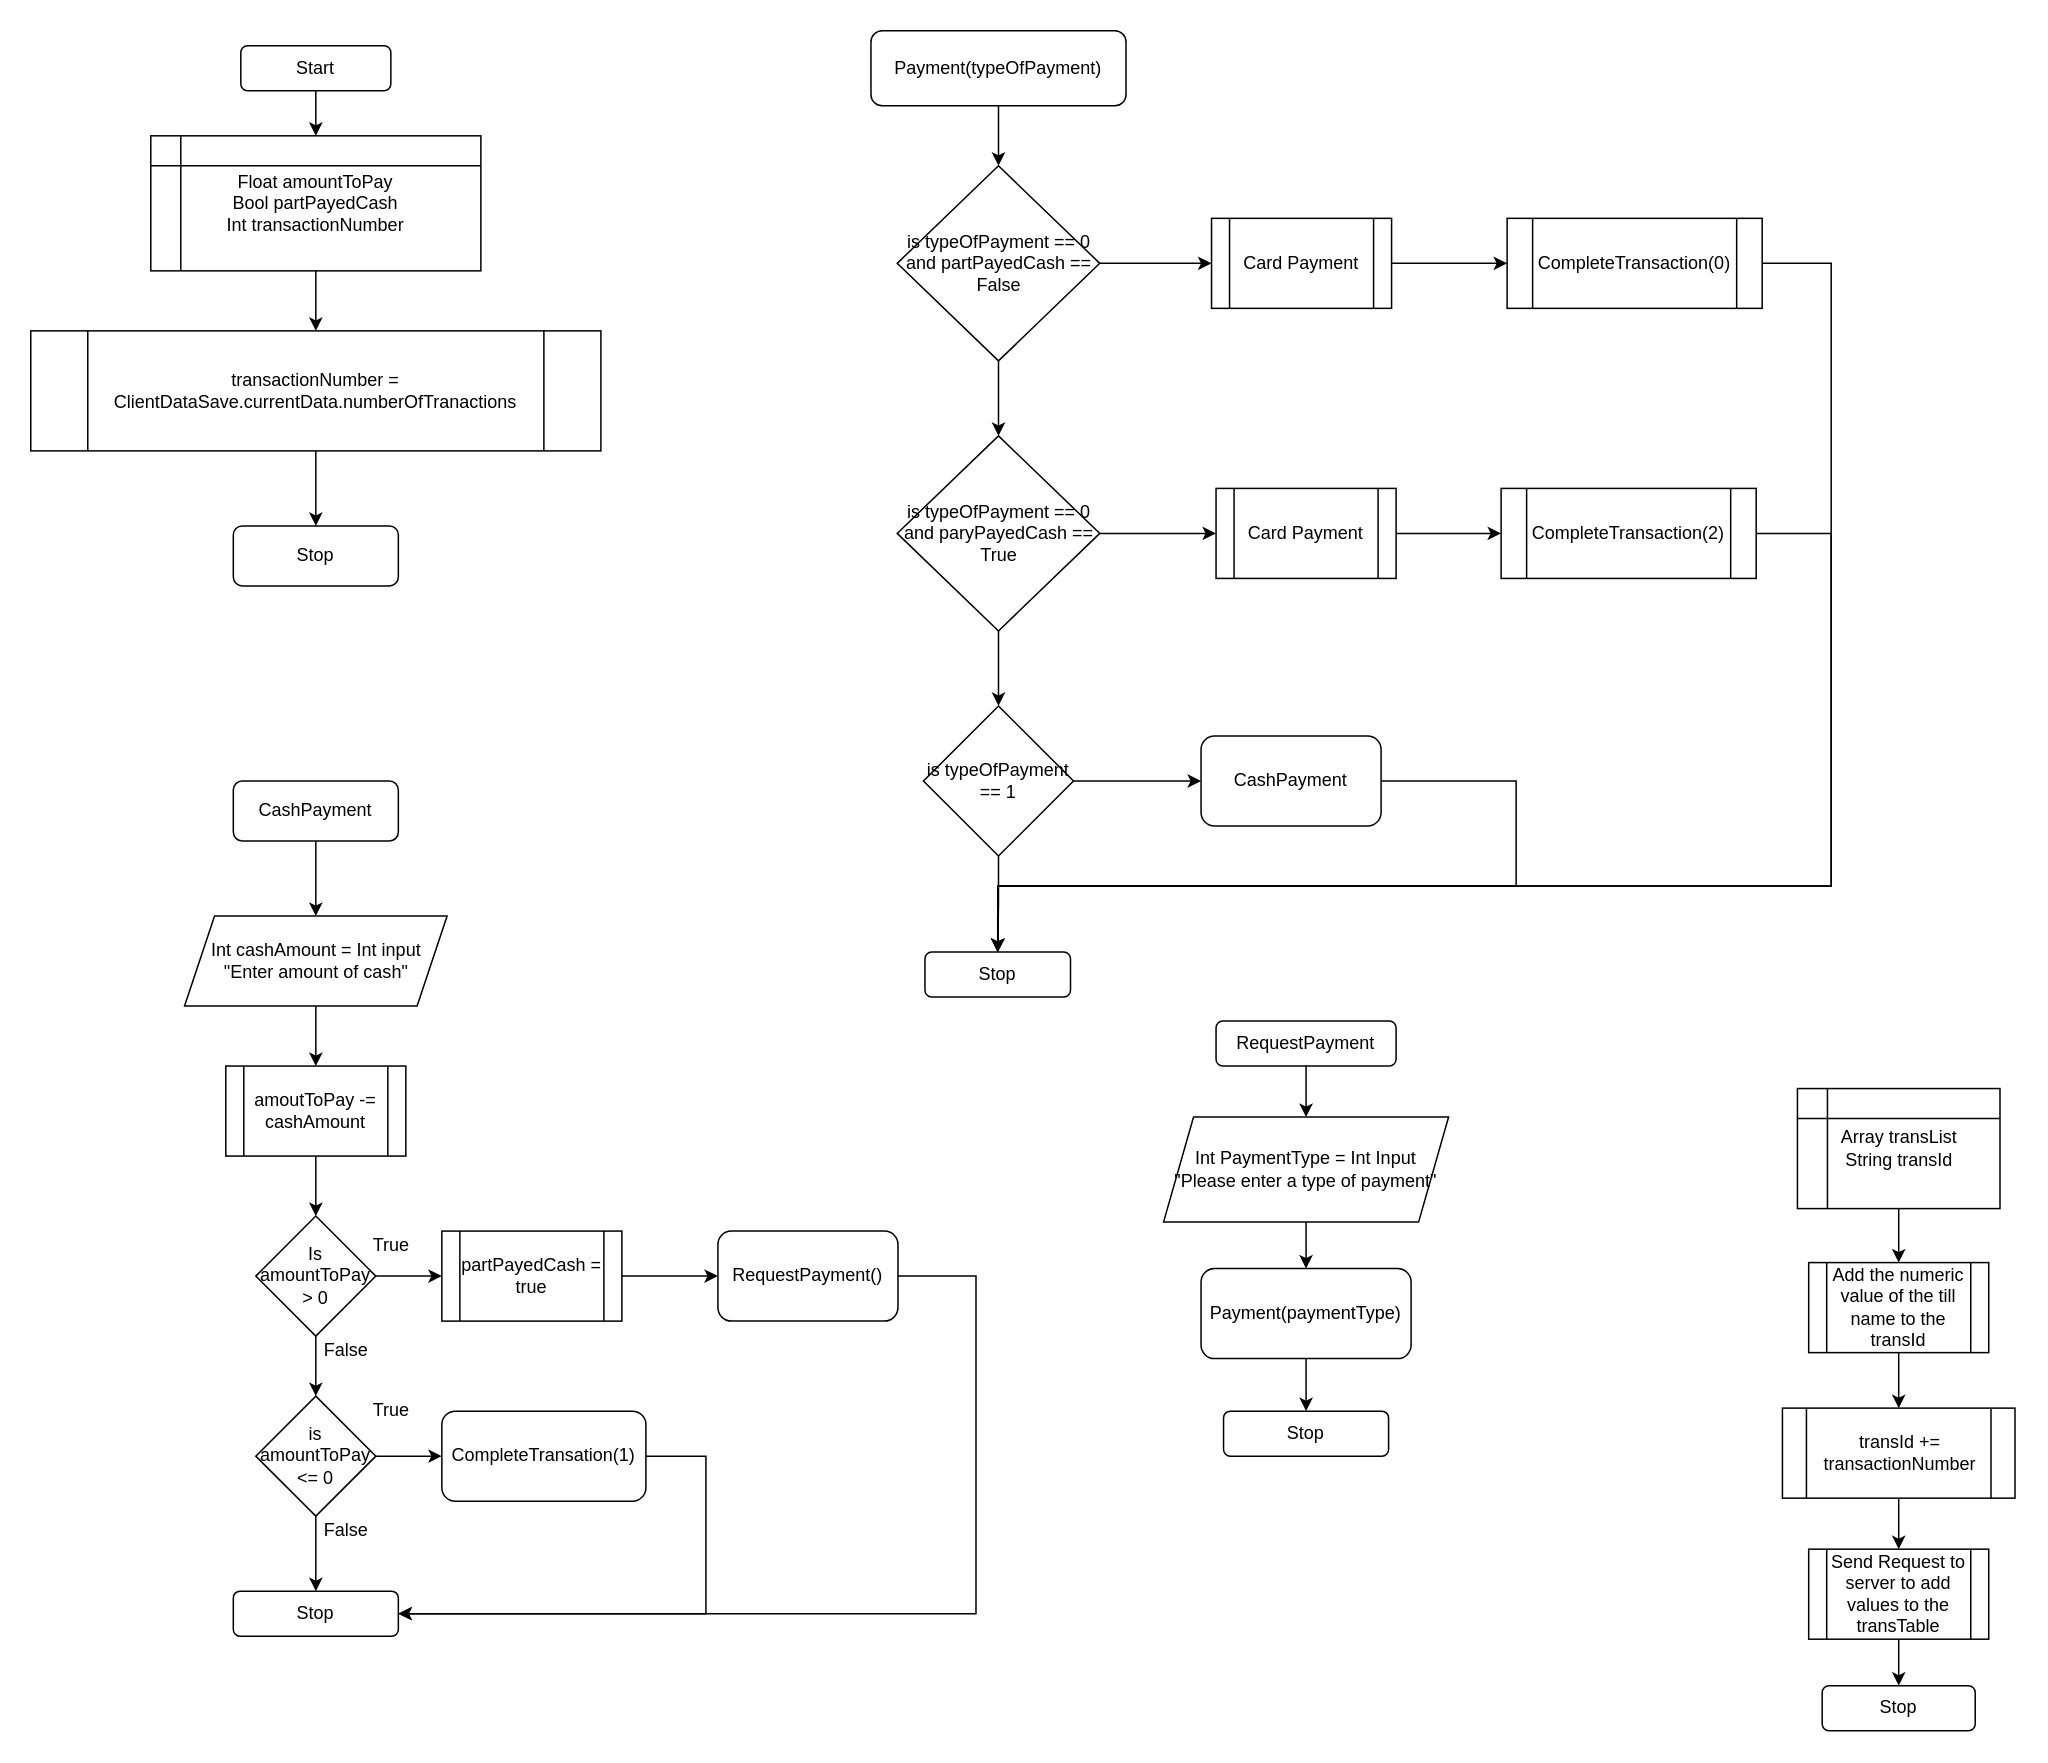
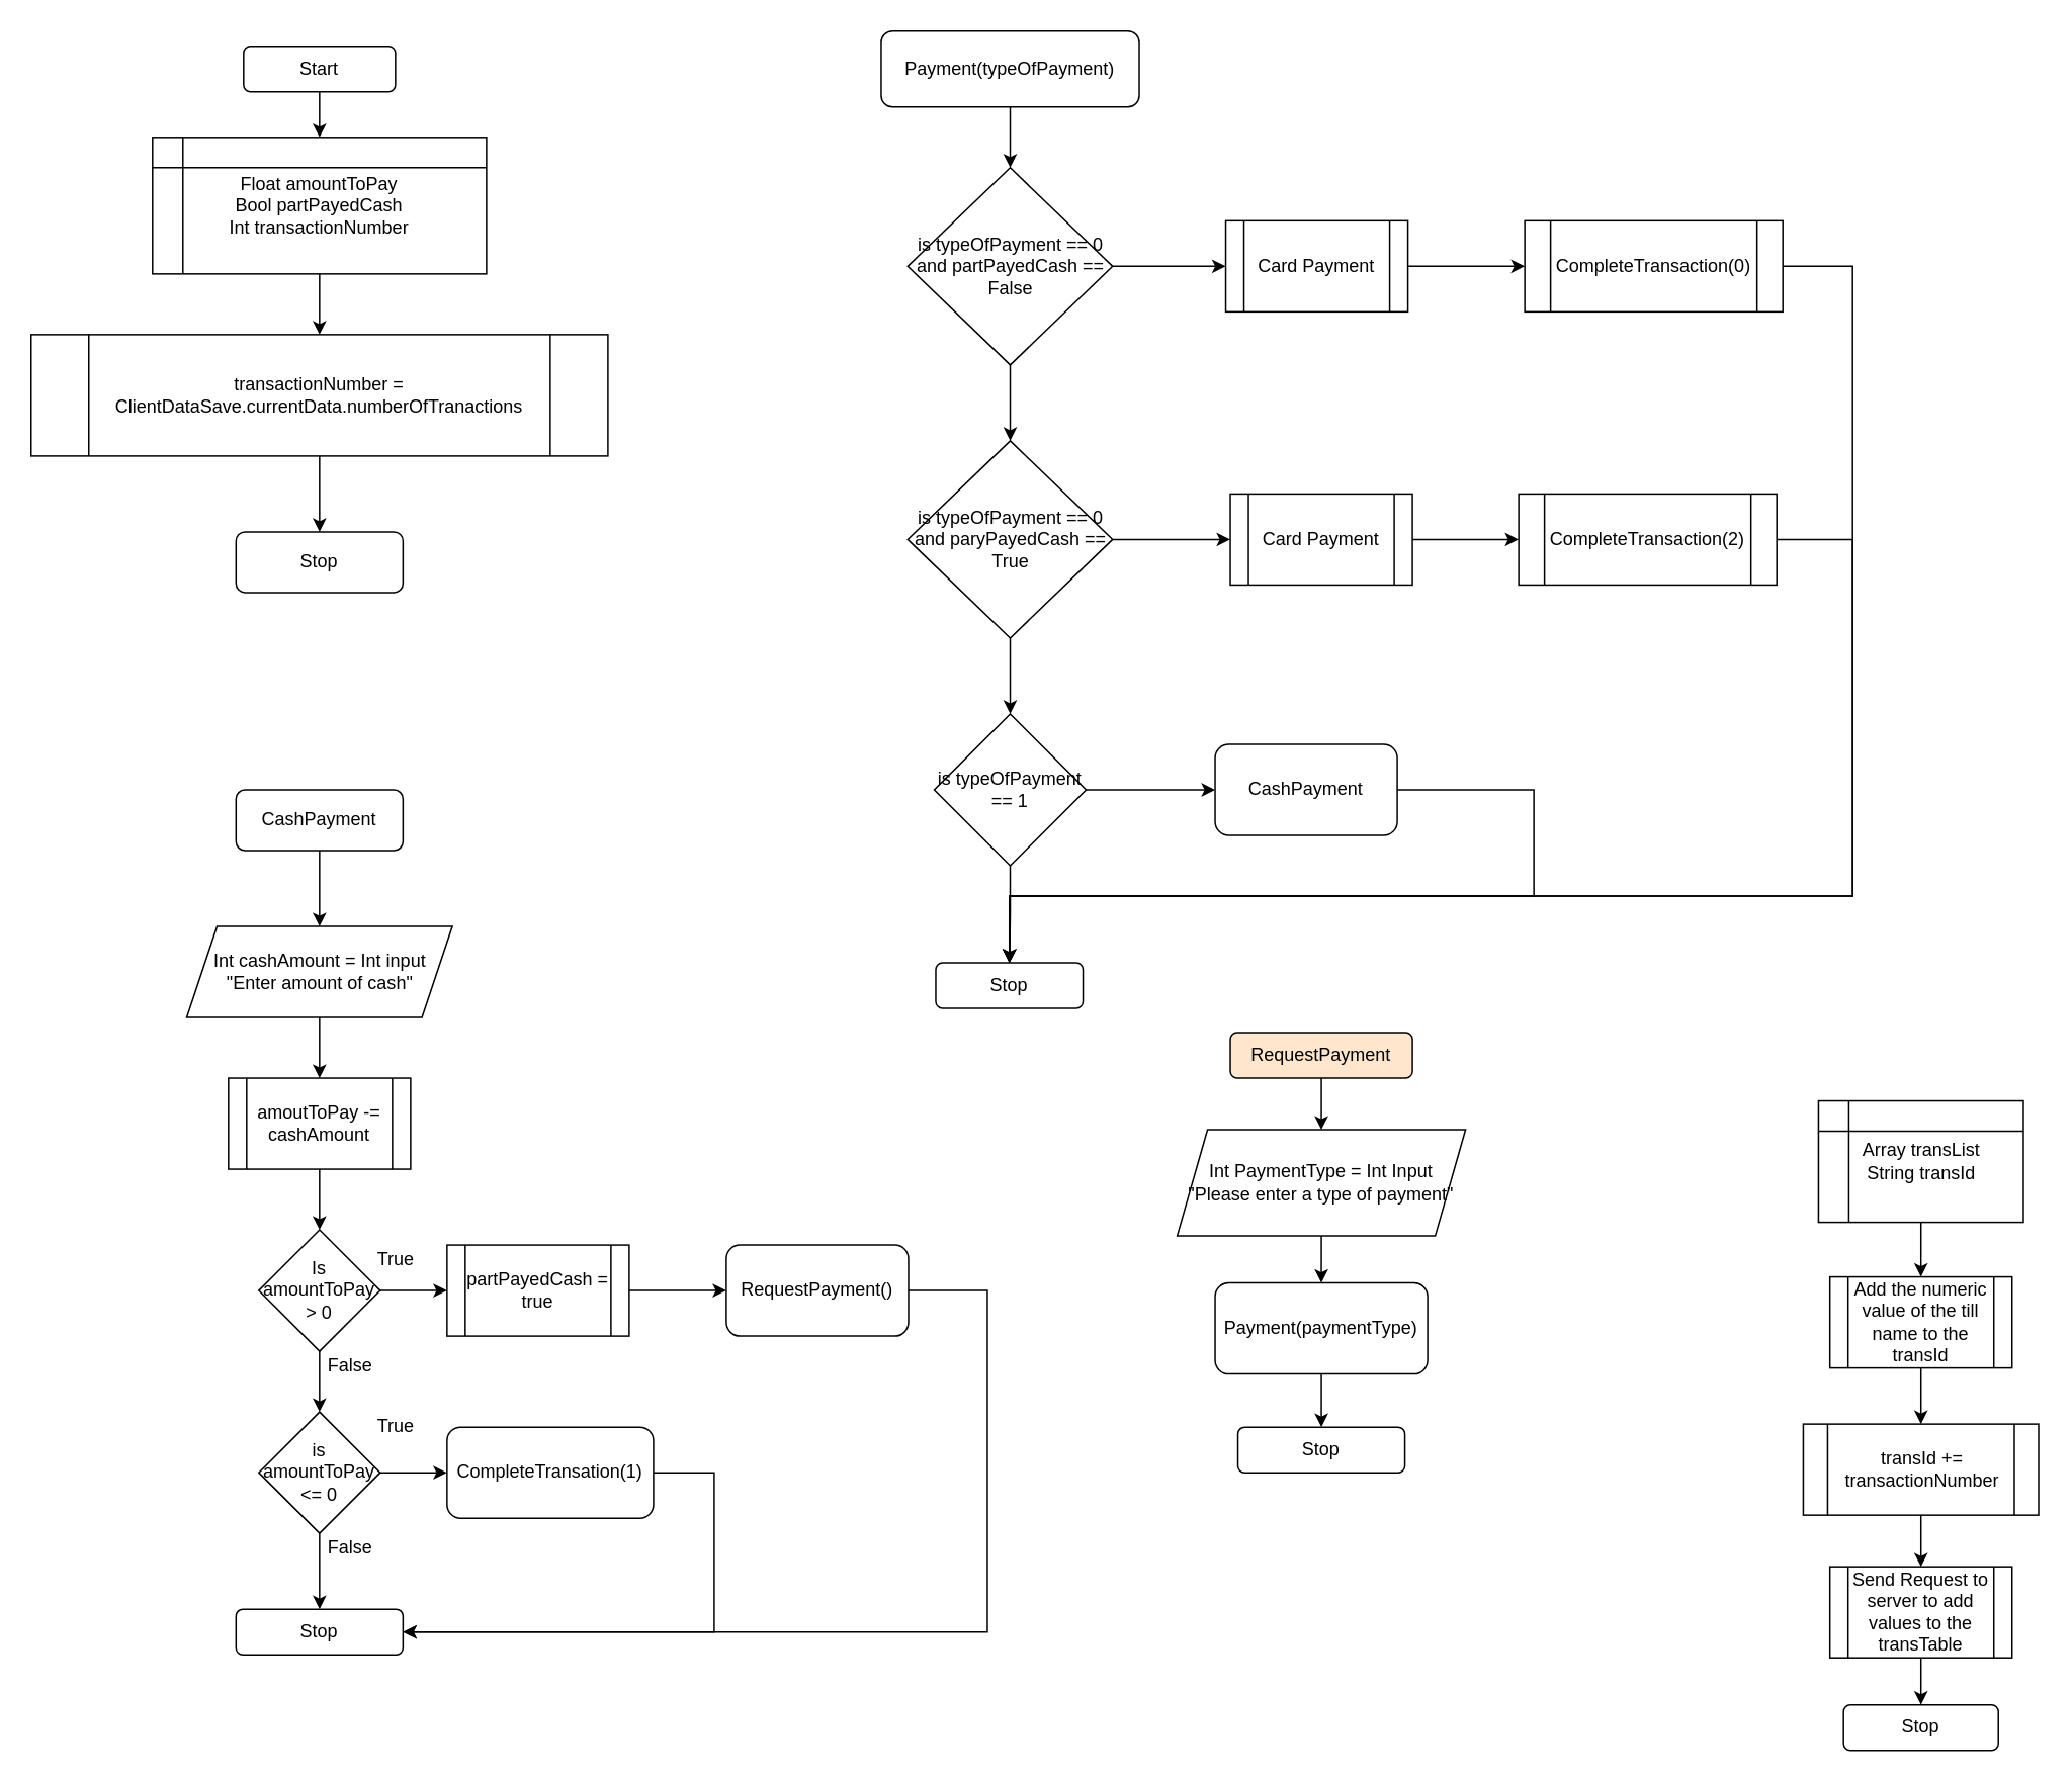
- <mxCell id="55" value="RequestPayment" style="rounded=1;whiteSpace=wrap;html=1;" parent="1" vertex="1"><mxGeometry x="810" y="680" width="120" height="30" as="geometry" /></mxCell>
+ <mxCell id="55" value="RequestPayment" style="rounded=1;whiteSpace=wrap;html=1;fillColor=#ffe6cc;" parent="1" vertex="1"><mxGeometry x="810" y="680" width="120" height="30" as="geometry" /></mxCell>
